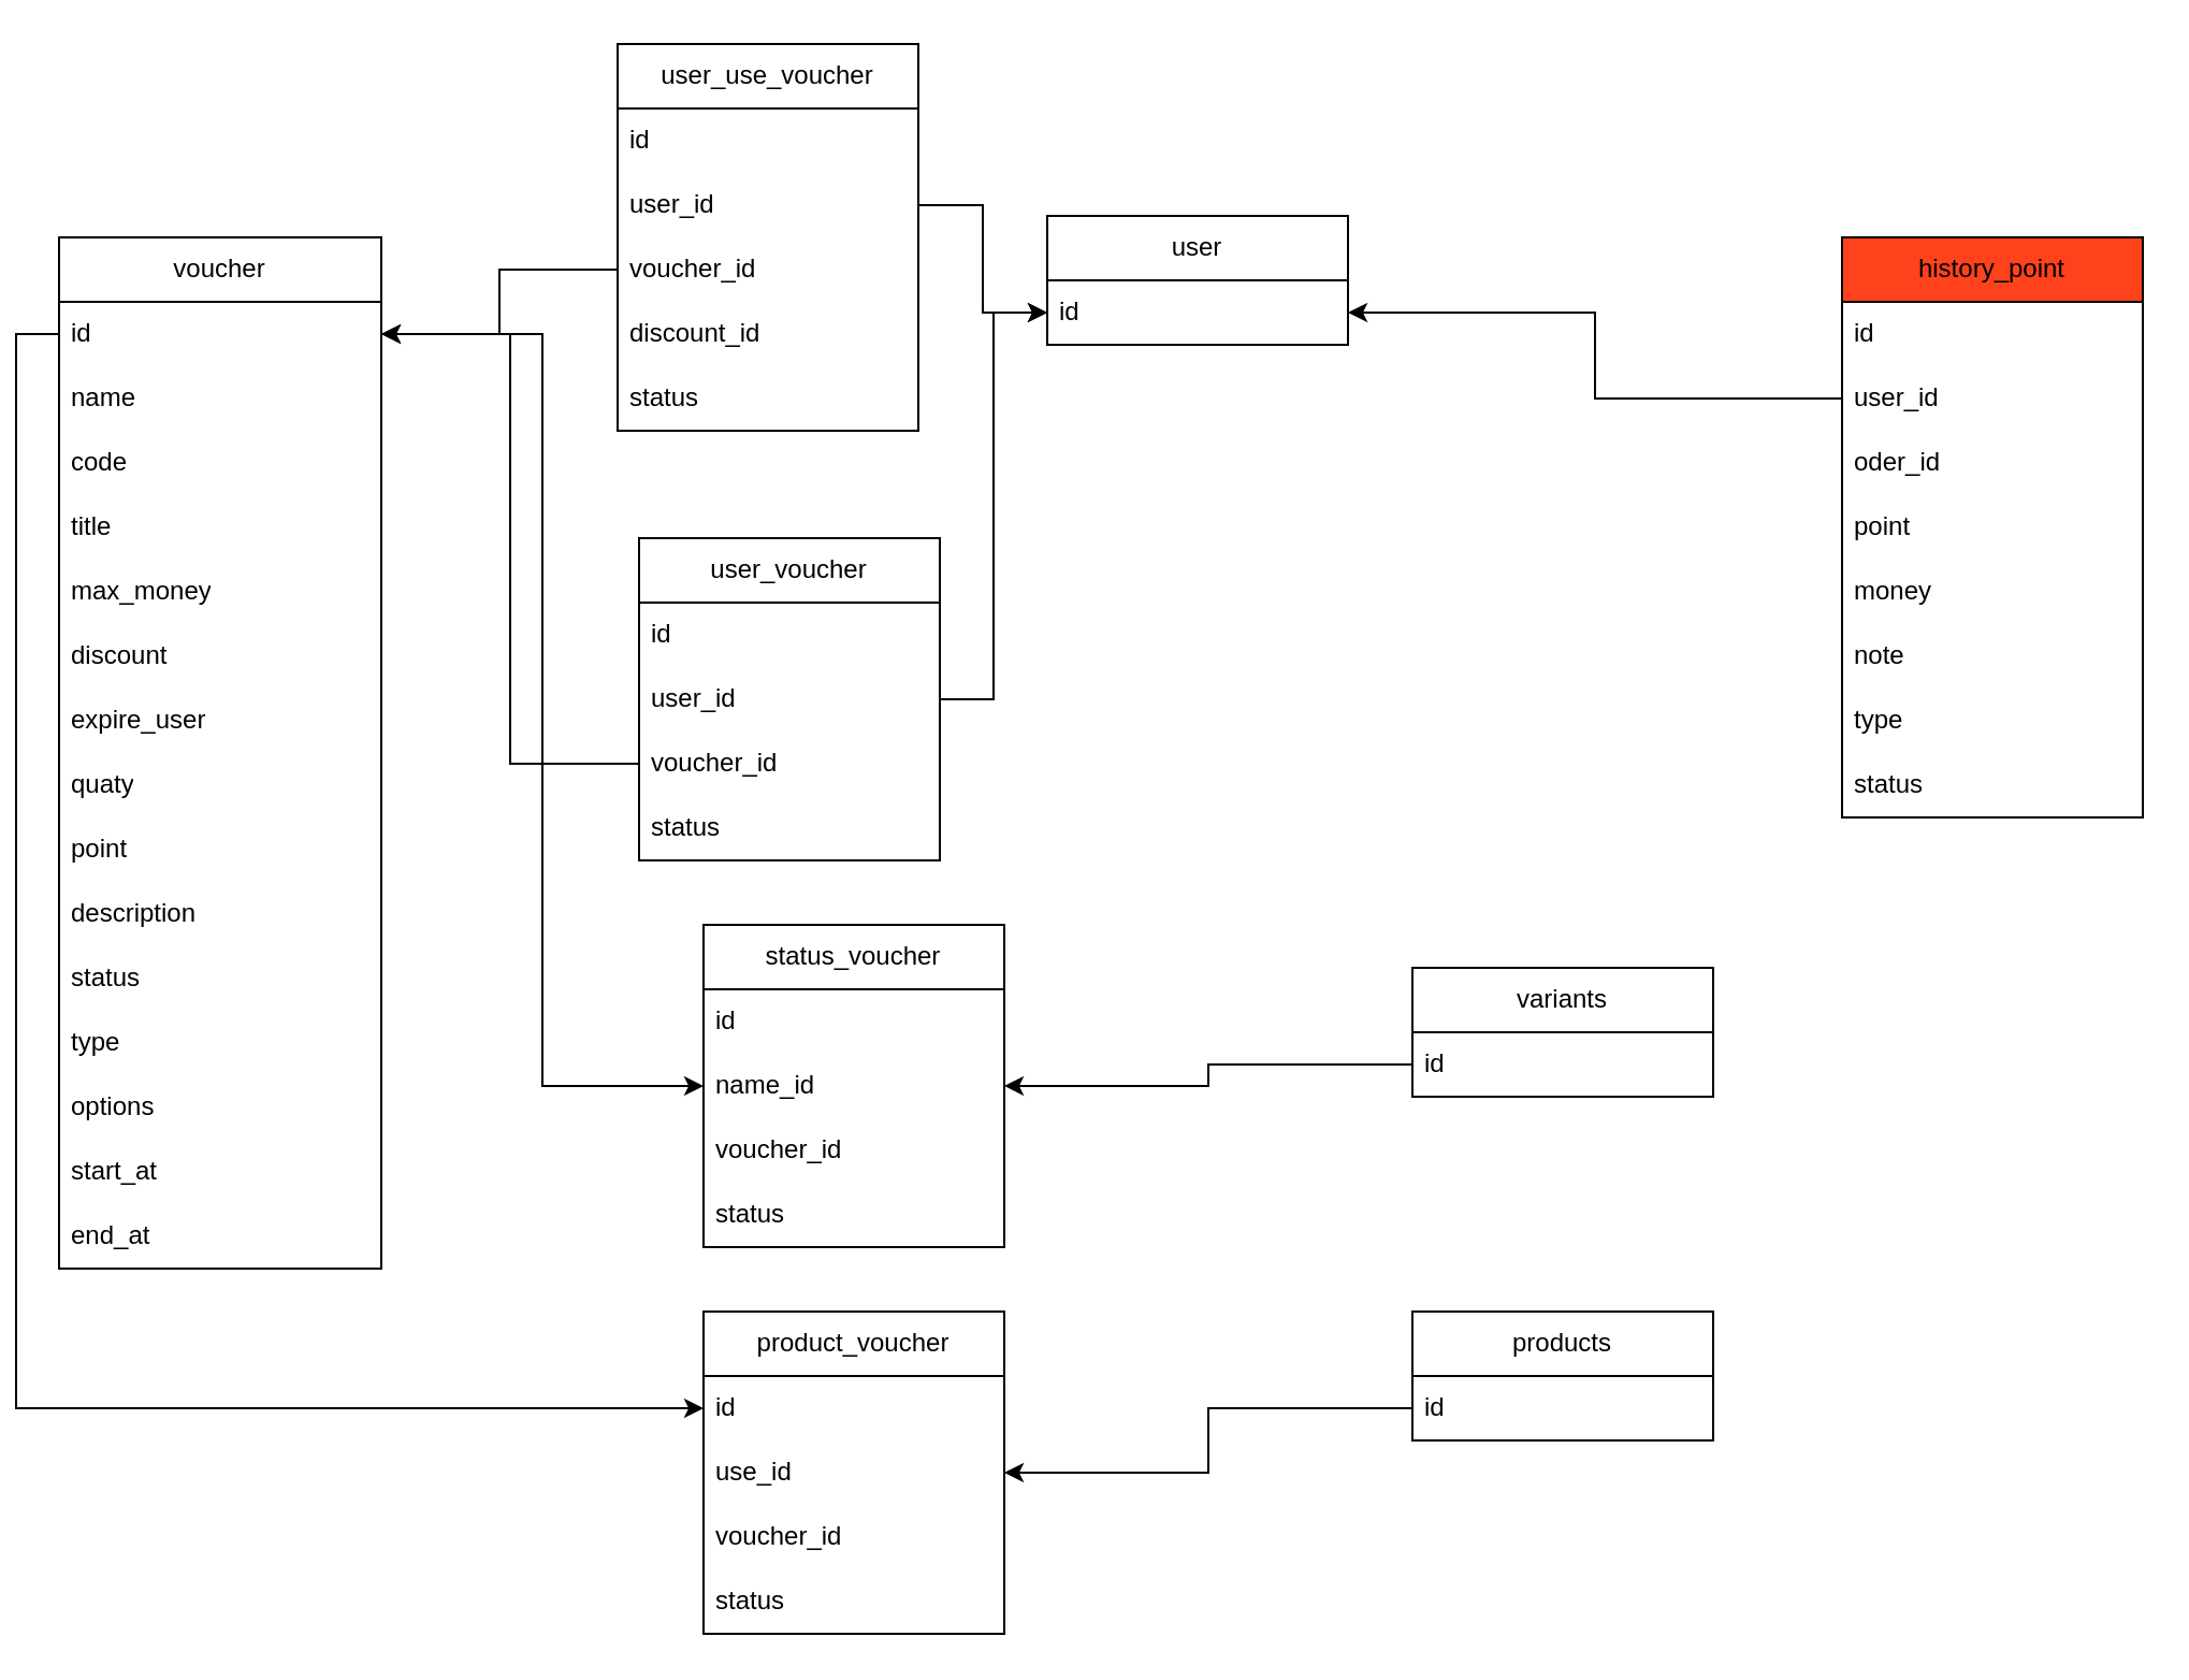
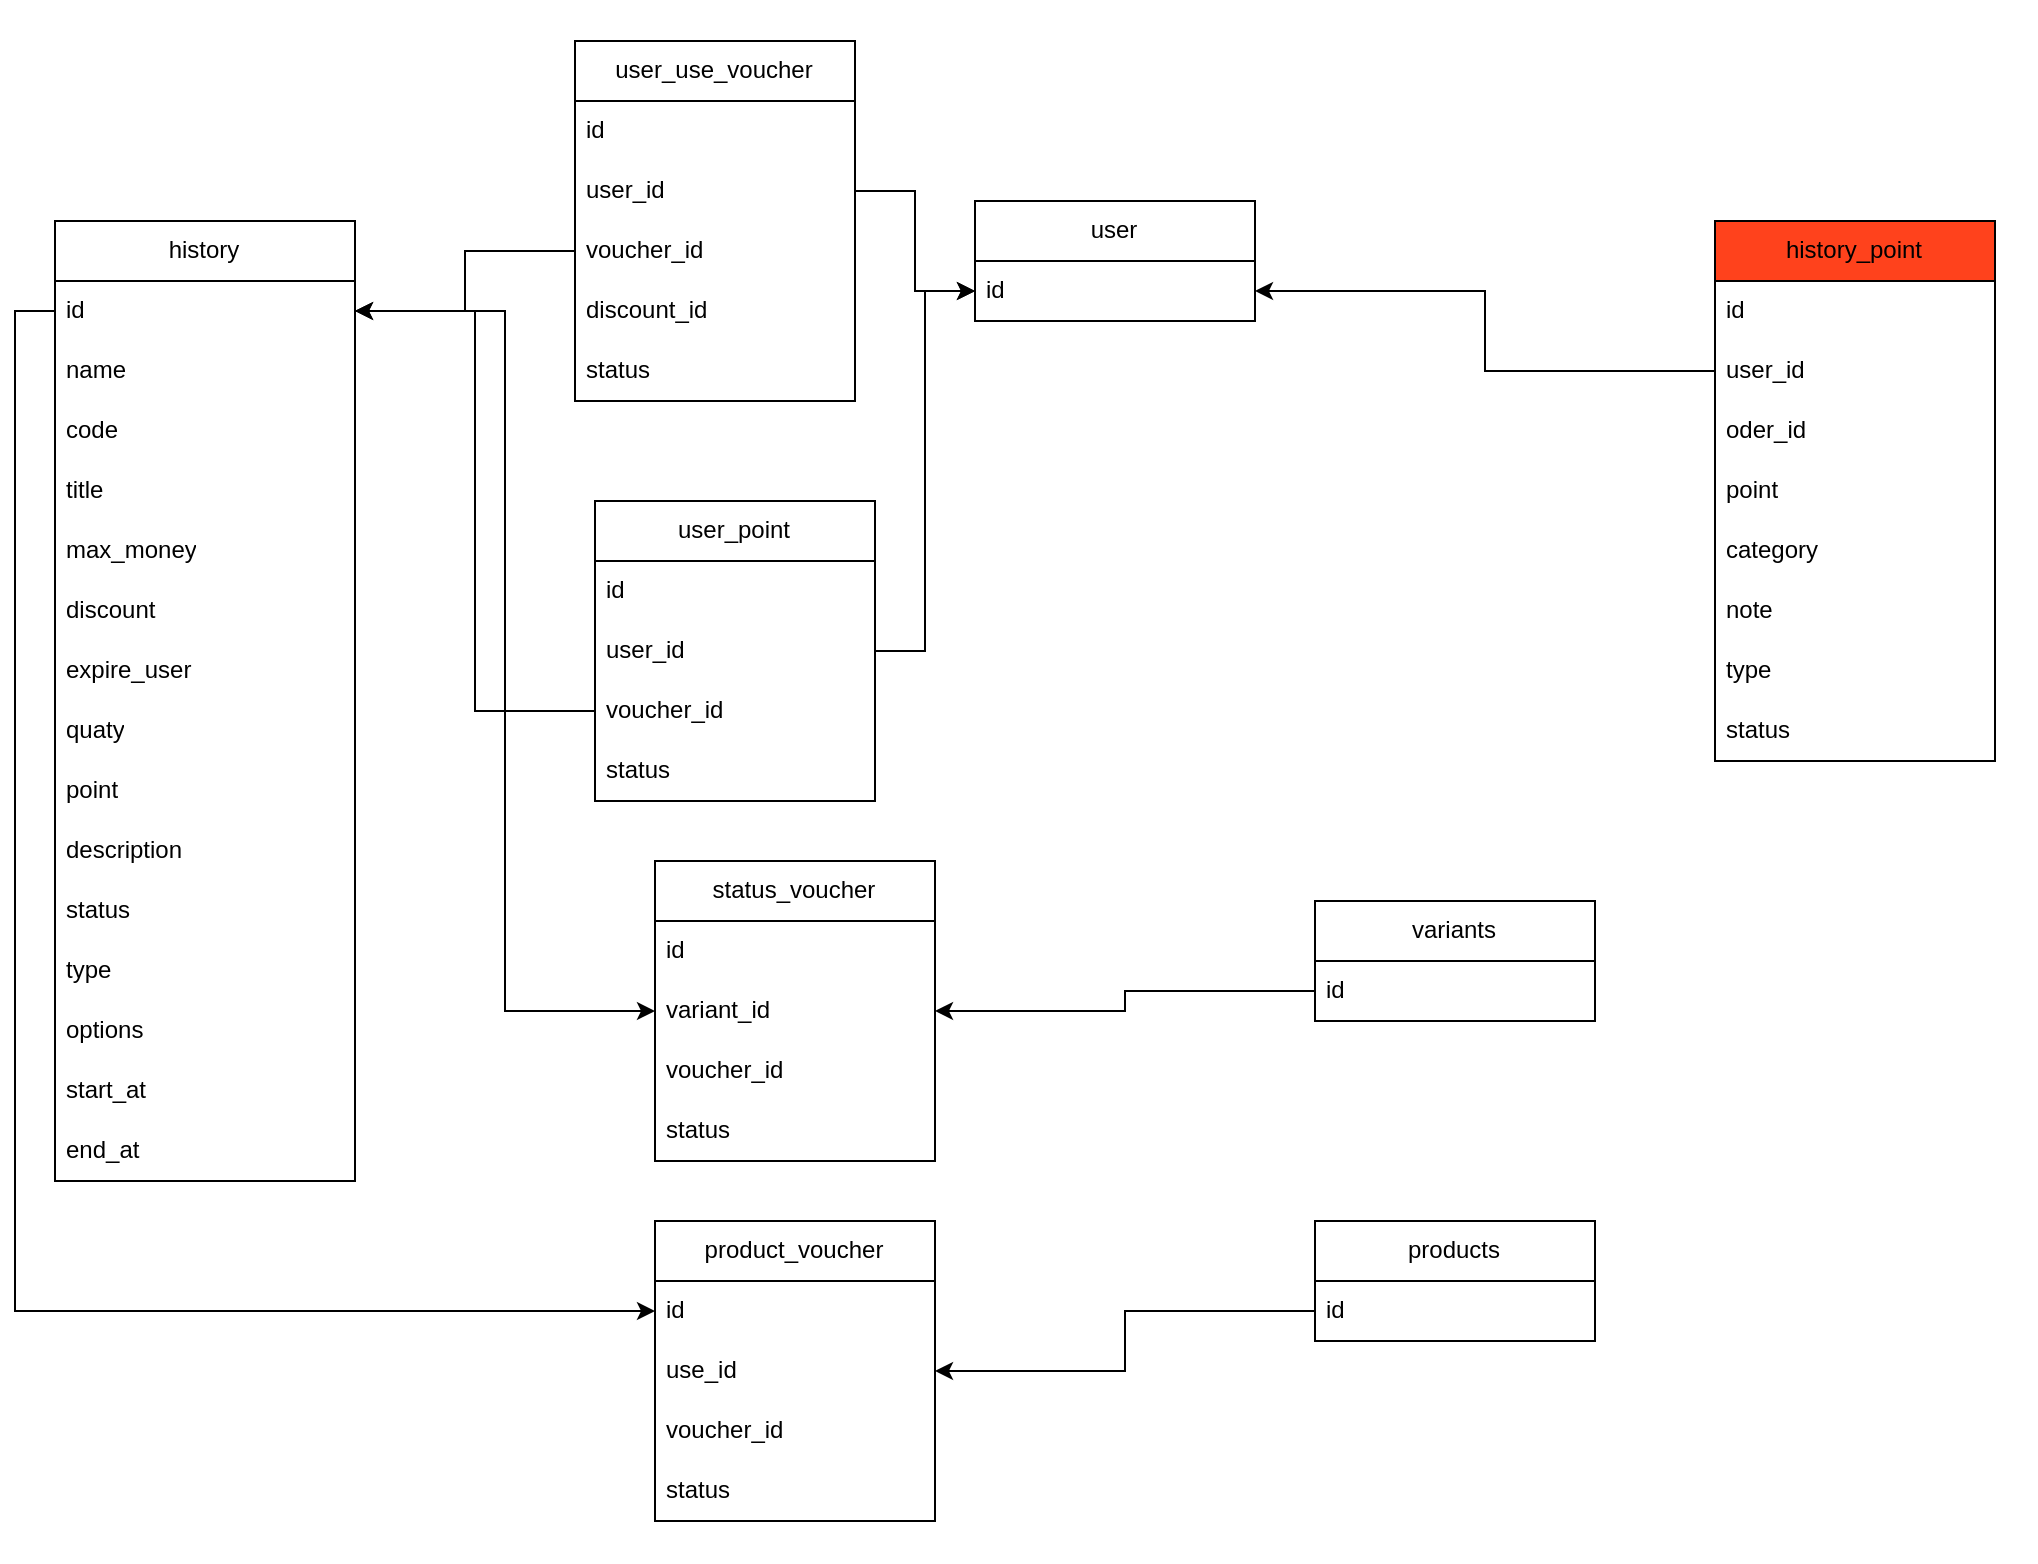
- <mxCell id="2" value="voucher" style="swimlane;fontStyle=0;childLayout=stackLayout;horizontal=1;startSize=30;horizontalStack=0;resizeParent=1;resizeParentMax=0;resizeLast=0;collapsible=1;marginBottom=0;whiteSpace=wrap;html=1;" parent="1" vertex="1"><mxGeometry x="20" y="110" width="150" height="480" as="geometry" /></mxCell>
+ <mxCell id="2" value="history" style="swimlane;fontStyle=0;childLayout=stackLayout;horizontal=1;startSize=30;horizontalStack=0;resizeParent=1;resizeParentMax=0;resizeLast=0;collapsible=1;marginBottom=0;whiteSpace=wrap;html=1;" parent="1" vertex="1"><mxGeometry x="20" y="110" width="150" height="480" as="geometry" /></mxCell>
- <mxCell id="18" value="user_voucher" style="swimlane;fontStyle=0;childLayout=stackLayout;horizontal=1;startSize=30;horizontalStack=0;resizeParent=1;resizeParentMax=0;resizeLast=0;collapsible=1;marginBottom=0;whiteSpace=wrap;html=1;" parent="1" vertex="1"><mxGeometry x="290" y="250" width="140" height="150" as="geometry" /></mxCell>
+ <mxCell id="18" value="user_point" style="swimlane;fontStyle=0;childLayout=stackLayout;horizontal=1;startSize=30;horizontalStack=0;resizeParent=1;resizeParentMax=0;resizeLast=0;collapsible=1;marginBottom=0;whiteSpace=wrap;html=1;" parent="1" vertex="1"><mxGeometry x="290" y="250" width="140" height="150" as="geometry" /></mxCell>
- <mxCell id="32" value="money" style="text;strokeColor=none;fillColor=none;align=left;verticalAlign=middle;spacingLeft=4;spacingRight=4;overflow=hidden;points=[[0,0.5],[1,0.5]];portConstraint=eastwest;rotatable=0;whiteSpace=wrap;html=1;" parent="27" vertex="1"><mxGeometry y="150" width="140" height="30" as="geometry" /></mxCell>
+ <mxCell id="32" value="category" style="text;strokeColor=none;fillColor=none;align=left;verticalAlign=middle;spacingLeft=4;spacingRight=4;overflow=hidden;points=[[0,0.5],[1,0.5]];portConstraint=eastwest;rotatable=0;whiteSpace=wrap;html=1;" parent="27" vertex="1"><mxGeometry y="150" width="140" height="30" as="geometry" /></mxCell>
- <mxCell id="39" value="name_id" style="text;strokeColor=none;fillColor=none;align=left;verticalAlign=middle;spacingLeft=4;spacingRight=4;overflow=hidden;points=[[0,0.5],[1,0.5]];portConstraint=eastwest;rotatable=0;whiteSpace=wrap;html=1;" parent="37" vertex="1"><mxGeometry y="60" width="140" height="30" as="geometry" /></mxCell>
+ <mxCell id="39" value="variant_id" style="text;strokeColor=none;fillColor=none;align=left;verticalAlign=middle;spacingLeft=4;spacingRight=4;overflow=hidden;points=[[0,0.5],[1,0.5]];portConstraint=eastwest;rotatable=0;whiteSpace=wrap;html=1;" parent="37" vertex="1"><mxGeometry y="60" width="140" height="30" as="geometry" /></mxCell>
